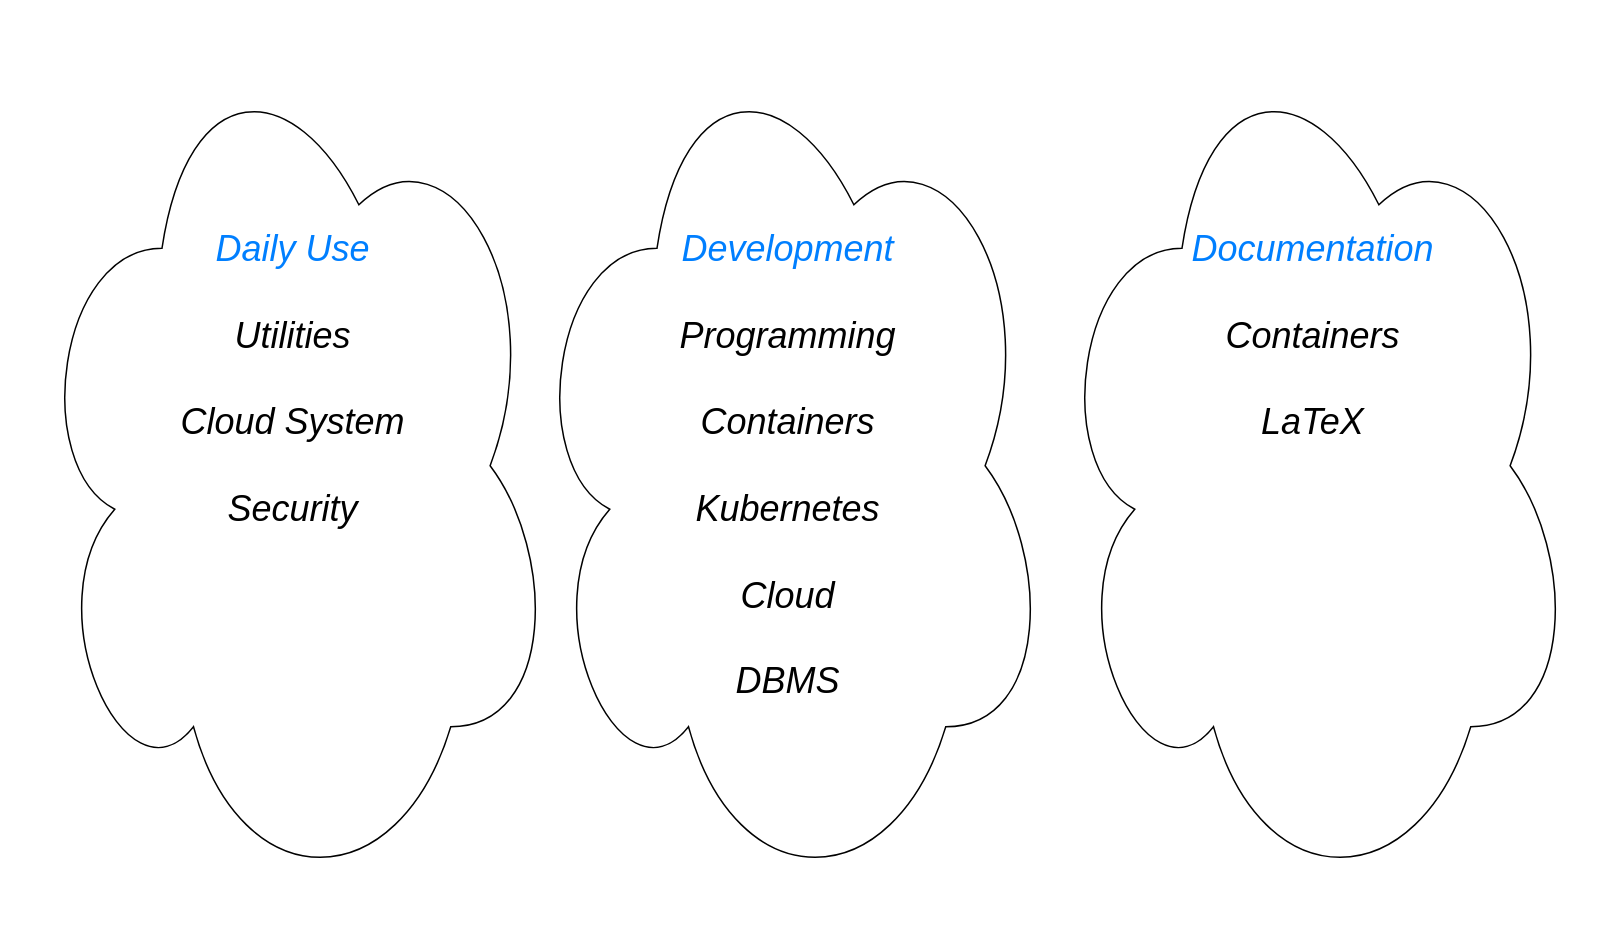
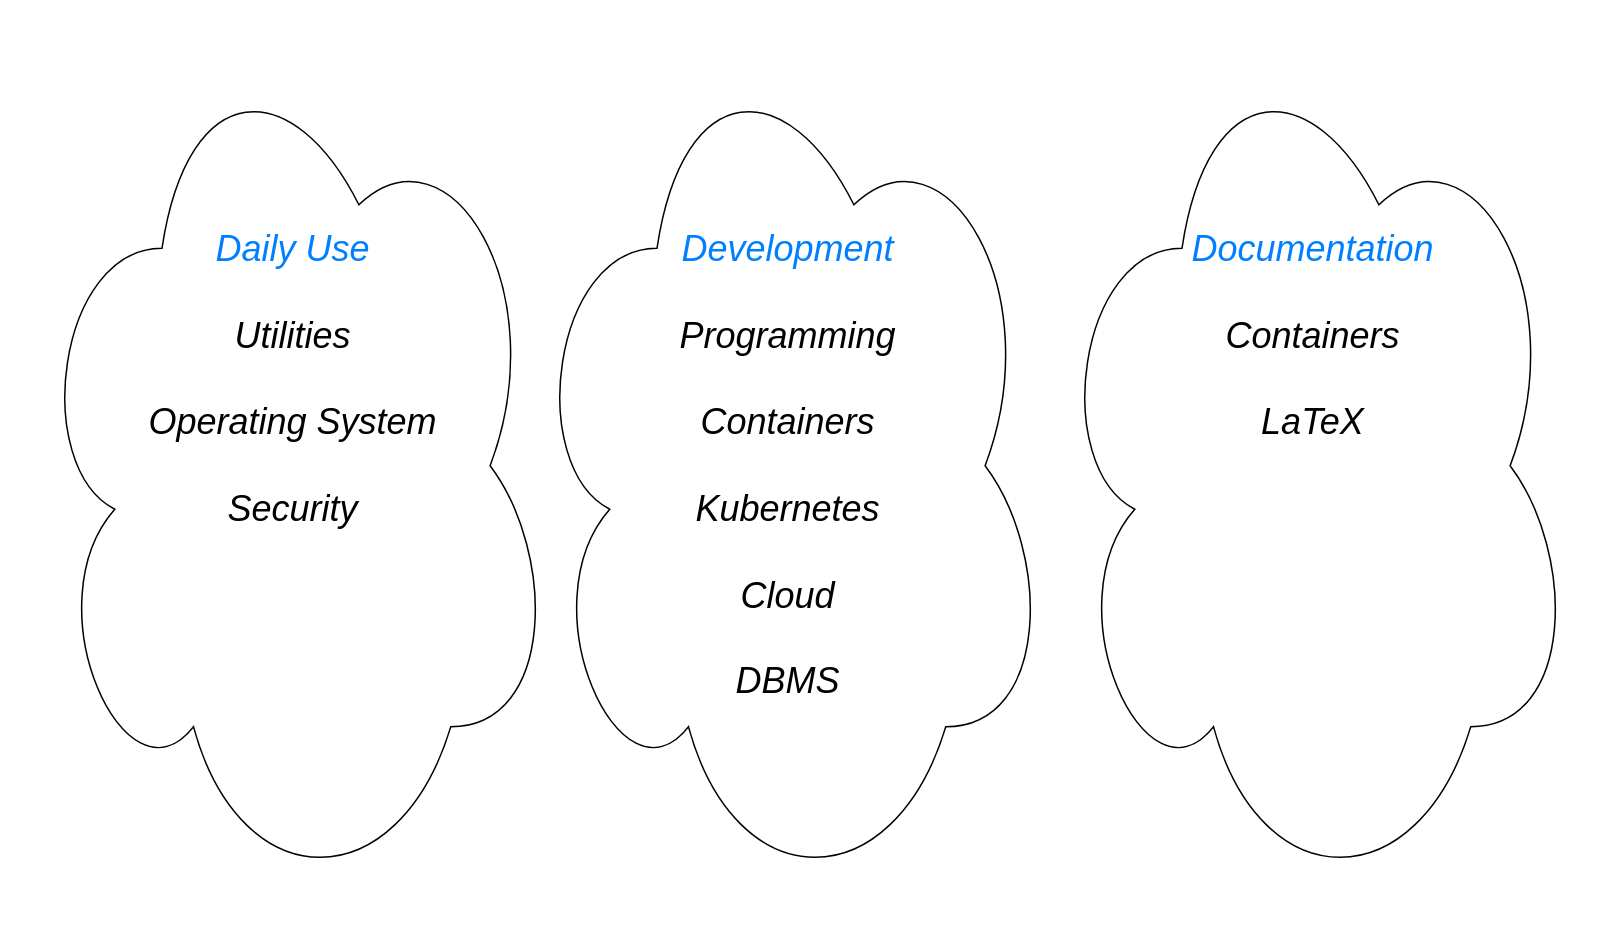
- <mxCell id="2" value="&lt;font style=&quot;font-size: 24px;&quot;&gt;&lt;i&gt;&lt;font color=&quot;#007fff&quot;&gt;Daily Use&lt;/font&gt;&lt;br&gt;&lt;br&gt;Utilities&lt;br&gt;&lt;br&gt;Cloud System&lt;br&gt;&lt;br&gt;Security&lt;br&gt;&lt;br&gt;&lt;br&gt;&lt;br&gt;&lt;br&gt;&lt;/i&gt;&lt;/font&gt;" style="ellipse;shape=cloud;whiteSpace=wrap;html=1;" vertex="1" parent="1"><mxGeometry x="20" y="20" width="350" height="580" as="geometry" /></mxCell>
+ <mxCell id="2" value="&lt;font style=&quot;font-size: 24px;&quot;&gt;&lt;i&gt;&lt;font color=&quot;#007fff&quot;&gt;Daily Use&lt;/font&gt;&lt;br&gt;&lt;br&gt;Utilities&lt;br&gt;&lt;br&gt;Operating System&lt;br&gt;&lt;br&gt;Security&lt;br&gt;&lt;br&gt;&lt;br&gt;&lt;br&gt;&lt;br&gt;&lt;/i&gt;&lt;/font&gt;" style="ellipse;shape=cloud;whiteSpace=wrap;html=1;" vertex="1" parent="1"><mxGeometry x="20" y="20" width="350" height="580" as="geometry" /></mxCell>
